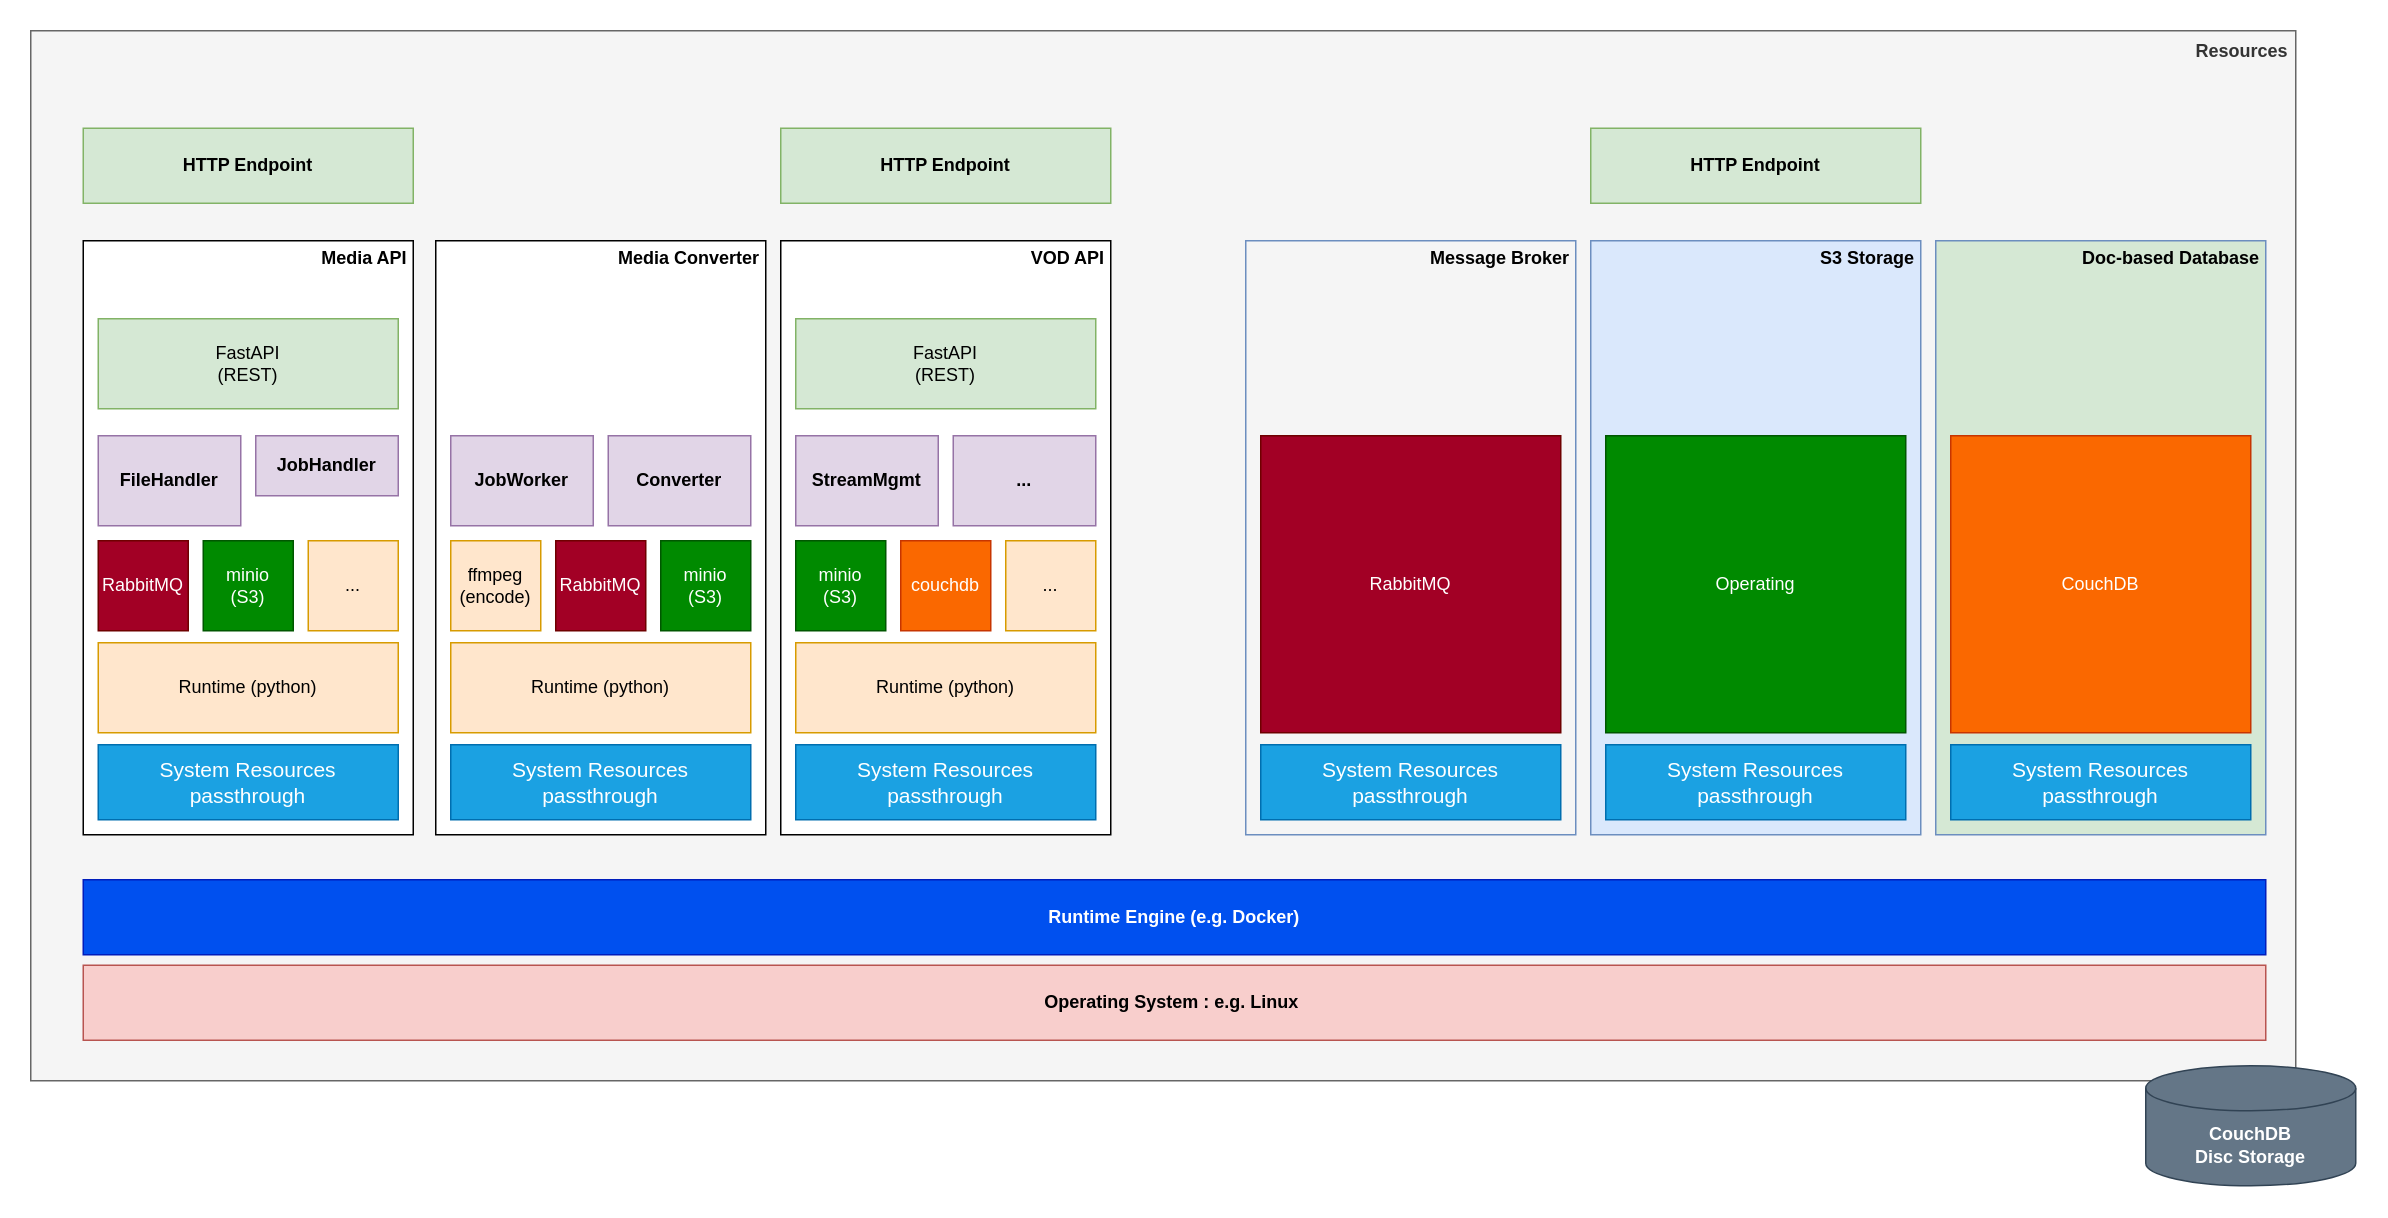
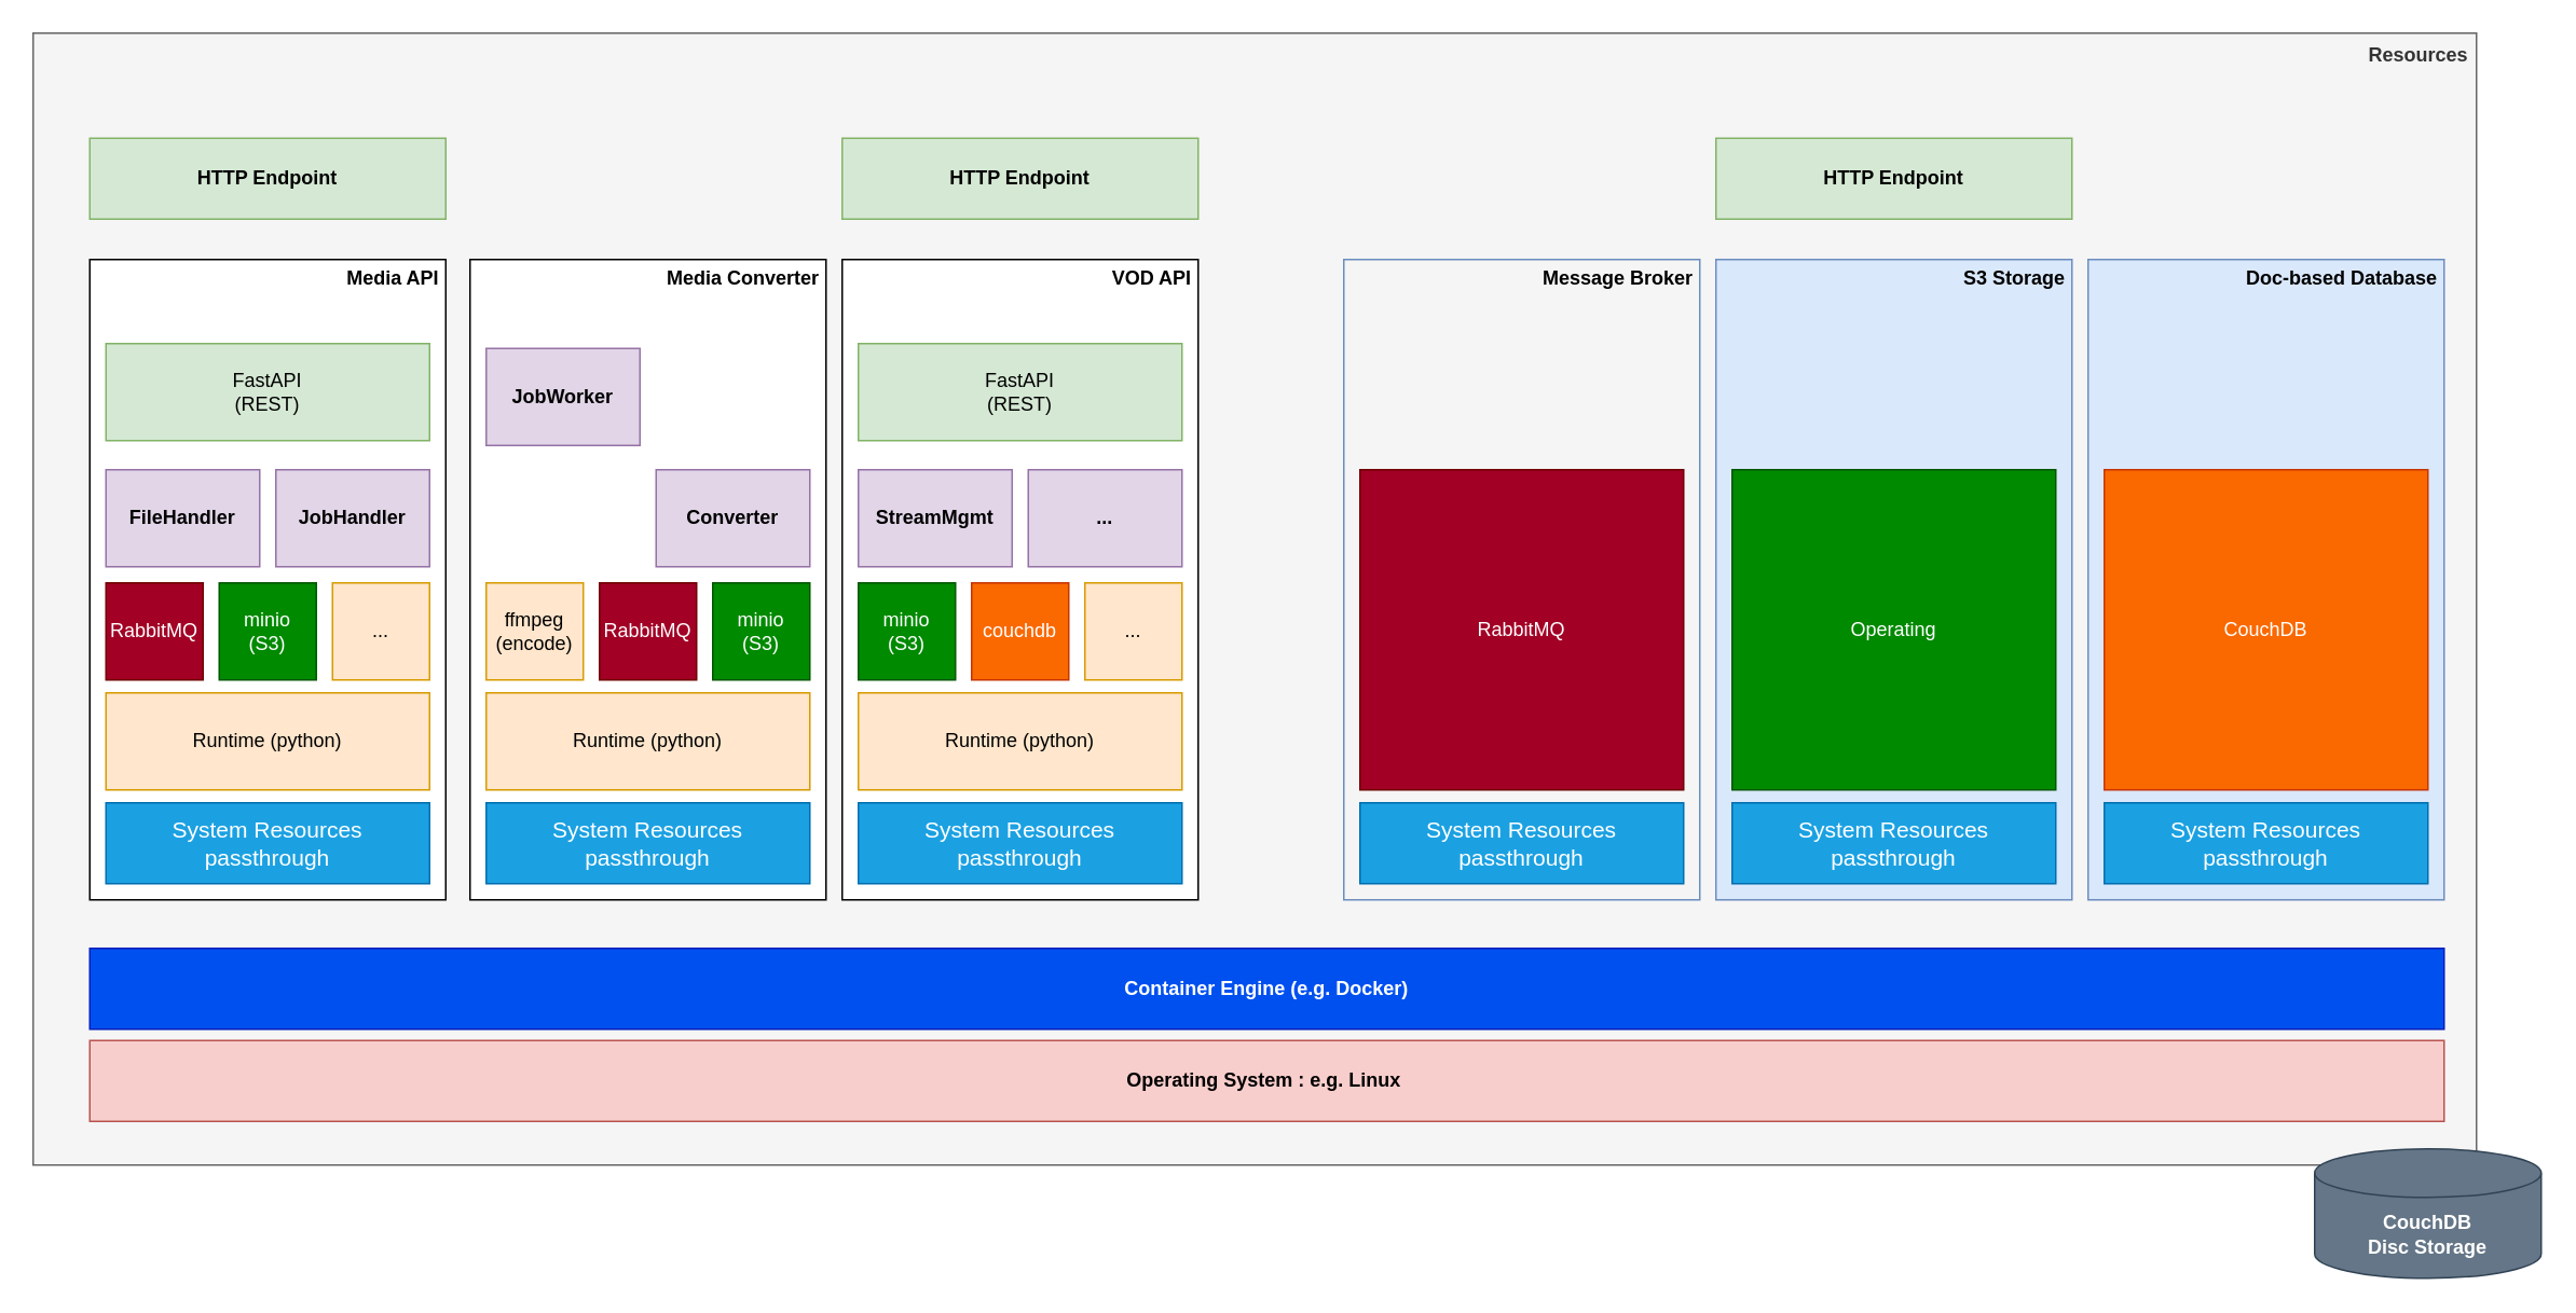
- <mxCell id="11" value="Doc-based Database" style="rounded=0;whiteSpace=wrap;html=1;verticalAlign=top;align=right;spacingRight=4;fillColor=#d5e8d4;strokeColor=#6c8ebf;spacing=0;fontStyle=1;" vertex="1" parent="1"><mxGeometry x="1290" y="160" width="220" height="396" as="geometry" /></mxCell>
+ <mxCell id="11" value="Doc-based Database" style="rounded=0;whiteSpace=wrap;html=1;verticalAlign=top;align=right;spacingRight=4;fillColor=#dae8fc;strokeColor=#6c8ebf;spacing=0;fontStyle=1" vertex="1" parent="1"><mxGeometry x="1290" y="160" width="220" height="396" as="geometry" /></mxCell>
- <mxCell id="39" value="JobHandler" style="rounded=0;whiteSpace=wrap;html=1;fillColor=#e1d5e7;strokeColor=#9673a6;fontStyle=1" vertex="1" parent="1"><mxGeometry x="170" y="290" width="95" height="40" as="geometry" /></mxCell>
+ <mxCell id="39" value="JobHandler" style="rounded=0;whiteSpace=wrap;html=1;fillColor=#e1d5e7;strokeColor=#9673a6;fontStyle=1" vertex="1" parent="1"><mxGeometry x="170" y="290" width="95" height="60" as="geometry" /></mxCell>
- <mxCell id="40" value="JobWorker" style="rounded=0;whiteSpace=wrap;html=1;fillColor=#e1d5e7;strokeColor=#9673a6;fontStyle=1" vertex="1" parent="1"><mxGeometry x="300" y="290" width="95" height="60" as="geometry" /></mxCell>
+ <mxCell id="40" value="JobWorker" style="rounded=0;whiteSpace=wrap;html=1;fillColor=#e1d5e7;strokeColor=#9673a6;fontStyle=1" vertex="1" parent="1"><mxGeometry x="300" y="215" width="95" height="60" as="geometry" /></mxCell>
- <mxCell id="3" value="Runtime Engine (e.g. Docker)" style="rounded=0;whiteSpace=wrap;html=1;fontSize=12;fillColor=#0050ef;strokeColor=#001DBC;fontStyle=1;fontColor=#ffffff;" vertex="1" parent="1"><mxGeometry x="55" y="586" width="1455" height="50" as="geometry" /></mxCell>
+ <mxCell id="3" value="Container Engine (e.g. Docker)" style="rounded=0;whiteSpace=wrap;html=1;fontSize=12;fillColor=#0050ef;strokeColor=#001DBC;fontStyle=1;fontColor=#ffffff;" vertex="1" parent="1"><mxGeometry x="55" y="586" width="1455" height="50" as="geometry" /></mxCell>
